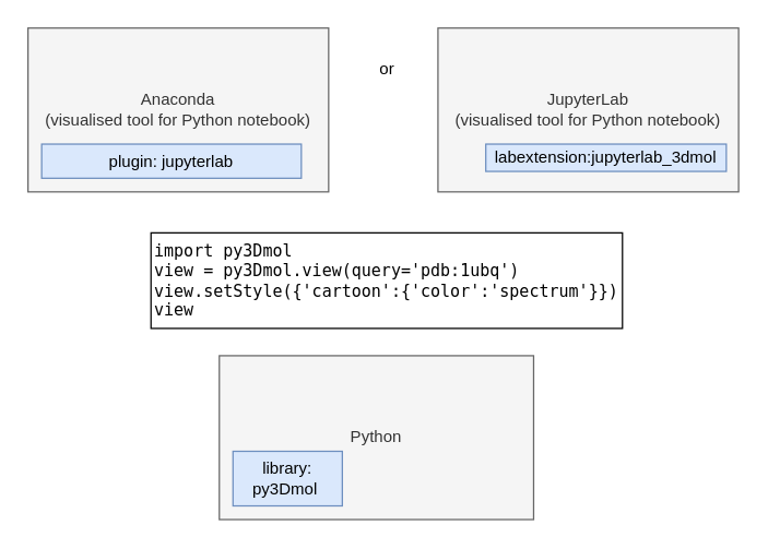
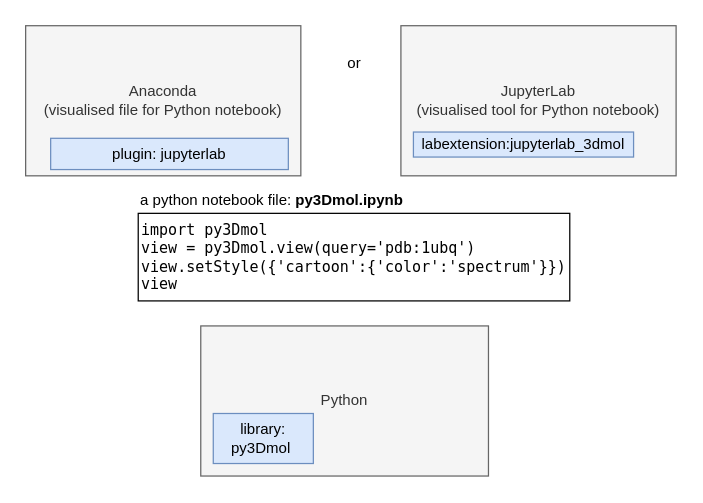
- <mxCell id="6" value="Anaconda&lt;br&gt;(visualised tool for Python notebook)" style="rounded=0;whiteSpace=wrap;html=1;fillColor=#f5f5f5;strokeColor=#666666;fontColor=#333333;" vertex="1" parent="1"><mxGeometry x="20" y="20" width="220" height="120" as="geometry" /></mxCell>
+ <mxCell id="6" value="Anaconda&lt;br&gt;(visualised file for Python notebook)" style="rounded=0;whiteSpace=wrap;html=1;fillColor=#f5f5f5;strokeColor=#666666;fontColor=#333333;" vertex="1" parent="1"><mxGeometry x="20" y="20" width="220" height="120" as="geometry" /></mxCell>
- <mxCell id="9" value="labextension:jupyterlab_3dmol" style="rounded=0;whiteSpace=wrap;html=1;fillColor=#dae8fc;strokeColor=#6c8ebf;" vertex="1" parent="1"><mxGeometry x="355" y="105" width="176" height="20" as="geometry" /></mxCell>
+ <mxCell id="9" value="labextension:jupyterlab_3dmol" style="rounded=0;whiteSpace=wrap;html=1;fillColor=#dae8fc;strokeColor=#6c8ebf;" vertex="1" parent="1"><mxGeometry x="330" y="105" width="176" height="20" as="geometry" /></mxCell>
- <mxCell id="10" value="plugin:&amp;nbsp;jupyterlab" style="rounded=0;whiteSpace=wrap;html=1;fillColor=#dae8fc;strokeColor=#6c8ebf;" vertex="1" parent="1"><mxGeometry x="30" y="105" width="190" height="25" as="geometry" /></mxCell>
+ <mxCell id="10" value="plugin:&amp;nbsp;jupyterlab" style="rounded=0;whiteSpace=wrap;html=1;fillColor=#dae8fc;strokeColor=#6c8ebf;" vertex="1" parent="1"><mxGeometry x="40" y="110" width="190" height="25" as="geometry" /></mxCell>
+ <mxCell id="5" value="&lt;span style=&quot;font-weight: normal&quot;&gt;a python notebook file: &lt;/span&gt;py3Dmol.ipynb" style="text;html=1;strokeColor=none;fillColor=none;align=left;verticalAlign=middle;whiteSpace=wrap;rounded=0;fontStyle=1" vertex="1" parent="1"><mxGeometry x="110" y="150" width="370" height="20" as="geometry" /></mxCell>
